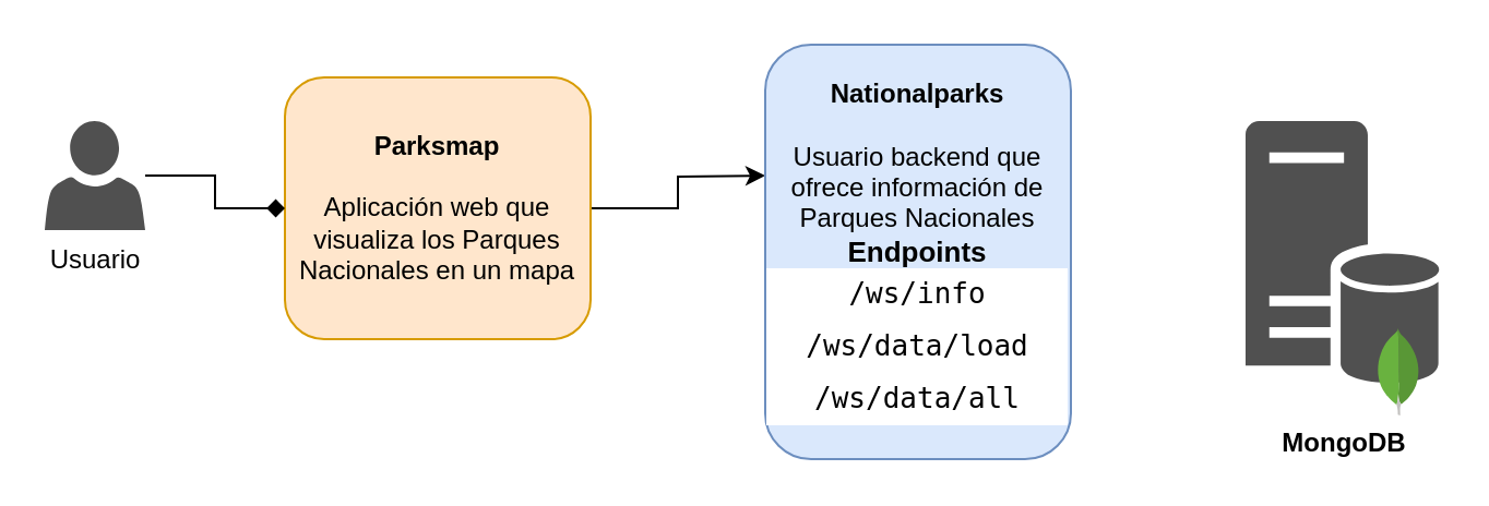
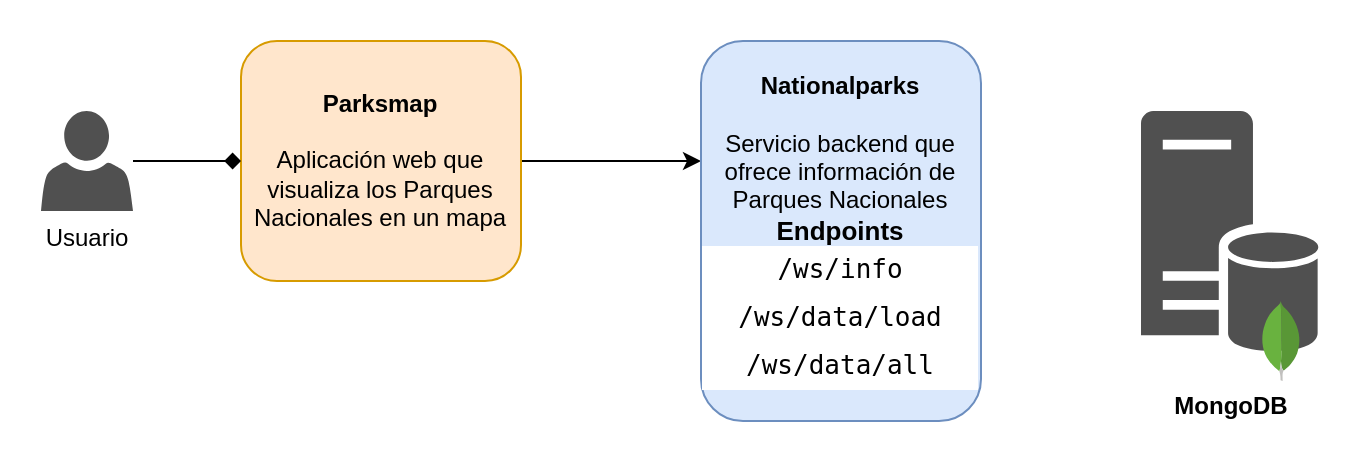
- <mxCell id="3" value="&lt;div&gt;&lt;b&gt;Parksmap&lt;/b&gt;&lt;/div&gt;&lt;div&gt;&lt;b&gt;&lt;br&gt;&lt;/b&gt;&lt;/div&gt;&lt;div&gt;Aplicación web que visualiza los Parques Nacionales en un mapa&lt;br&gt;&lt;/div&gt;" style="rounded=1;whiteSpace=wrap;html=1;fillColor=#ffe6cc;strokeColor=#d79b00;" vertex="1" parent="1"><mxGeometry x="130" y="35" width="140" height="120" as="geometry" /></mxCell>
+ <mxCell id="3" value="&lt;div&gt;&lt;b&gt;Parksmap&lt;/b&gt;&lt;/div&gt;&lt;div&gt;&lt;b&gt;&lt;br&gt;&lt;/b&gt;&lt;/div&gt;&lt;div&gt;Aplicación web que visualiza los Parques Nacionales en un mapa&lt;br&gt;&lt;/div&gt;" style="rounded=1;whiteSpace=wrap;html=1;fillColor=#ffe6cc;strokeColor=#d79b00;" vertex="1" parent="1"><mxGeometry x="120" y="20" width="140" height="120" as="geometry" /></mxCell>
- <mxCell id="6" value="&lt;div&gt;&lt;b&gt;Nationalparks&lt;/b&gt;&lt;/div&gt;&lt;div&gt;&lt;b&gt;&lt;br&gt;&lt;/b&gt;&lt;/div&gt;&lt;div&gt;Usuario backend que ofrece información de Parques Nacionales&lt;/div&gt;&lt;div style=&quot;font-size: 13px;&quot;&gt;&lt;b&gt;Endpoints&lt;/b&gt;&lt;/div&gt;&lt;div style=&quot;font-size: 13px;&quot;&gt;&lt;div style=&quot;color: rgb(0, 0, 0); background-color: rgb(255, 255, 255); font-family: &amp;quot;Droid Sans Mono&amp;quot;, &amp;quot;monospace&amp;quot;, monospace; font-weight: normal; line-height: 24px;&quot;&gt;&lt;div&gt;&lt;font style=&quot;font-size: 13px;&quot;&gt;/ws/info&lt;/font&gt;&lt;/div&gt;&lt;div&gt;&lt;div style=&quot;color: rgb(0, 0, 0); background-color: rgb(255, 255, 255); font-family: &amp;quot;Droid Sans Mono&amp;quot;, &amp;quot;monospace&amp;quot;, monospace; font-weight: normal; line-height: 24px;&quot;&gt;&lt;div&gt;&lt;font style=&quot;font-size: 13px;&quot;&gt;/ws/data/load&lt;/font&gt;&lt;/div&gt;&lt;div&gt;&lt;div style=&quot;color: rgb(0, 0, 0); background-color: rgb(255, 255, 255); font-family: &amp;quot;Droid Sans Mono&amp;quot;, &amp;quot;monospace&amp;quot;, monospace; font-weight: normal; line-height: 24px;&quot;&gt;&lt;div&gt;&lt;font style=&quot;font-size: 13px;&quot;&gt;/ws/data/all&lt;/font&gt;&lt;/div&gt;&lt;/div&gt;&lt;/div&gt;&lt;/div&gt;&lt;/div&gt;&lt;/div&gt;&lt;/div&gt;" style="rounded=1;whiteSpace=wrap;html=1;fillColor=#dae8fc;strokeColor=#6c8ebf;" vertex="1" parent="1"><mxGeometry x="350" y="20" width="140" height="190" as="geometry" /></mxCell>
+ <mxCell id="6" value="&lt;div&gt;&lt;b&gt;Nationalparks&lt;/b&gt;&lt;/div&gt;&lt;div&gt;&lt;b&gt;&lt;br&gt;&lt;/b&gt;&lt;/div&gt;&lt;div&gt;Servicio backend que ofrece información de Parques Nacionales&lt;/div&gt;&lt;div style=&quot;font-size: 13px;&quot;&gt;&lt;b&gt;Endpoints&lt;/b&gt;&lt;/div&gt;&lt;div style=&quot;font-size: 13px;&quot;&gt;&lt;div style=&quot;color: rgb(0, 0, 0); background-color: rgb(255, 255, 255); font-family: &amp;quot;Droid Sans Mono&amp;quot;, &amp;quot;monospace&amp;quot;, monospace; font-weight: normal; line-height: 24px;&quot;&gt;&lt;div&gt;&lt;font style=&quot;font-size: 13px;&quot;&gt;/ws/info&lt;/font&gt;&lt;/div&gt;&lt;div&gt;&lt;div style=&quot;color: rgb(0, 0, 0); background-color: rgb(255, 255, 255); font-family: &amp;quot;Droid Sans Mono&amp;quot;, &amp;quot;monospace&amp;quot;, monospace; font-weight: normal; line-height: 24px;&quot;&gt;&lt;div&gt;&lt;font style=&quot;font-size: 13px;&quot;&gt;/ws/data/load&lt;/font&gt;&lt;/div&gt;&lt;div&gt;&lt;div style=&quot;color: rgb(0, 0, 0); background-color: rgb(255, 255, 255); font-family: &amp;quot;Droid Sans Mono&amp;quot;, &amp;quot;monospace&amp;quot;, monospace; font-weight: normal; line-height: 24px;&quot;&gt;&lt;div&gt;&lt;font style=&quot;font-size: 13px;&quot;&gt;/ws/data/all&lt;/font&gt;&lt;/div&gt;&lt;/div&gt;&lt;/div&gt;&lt;/div&gt;&lt;/div&gt;&lt;/div&gt;&lt;/div&gt;" style="rounded=1;whiteSpace=wrap;html=1;fillColor=#dae8fc;strokeColor=#6c8ebf;" vertex="1" parent="1"><mxGeometry x="350" y="20" width="140" height="190" as="geometry" /></mxCell>
